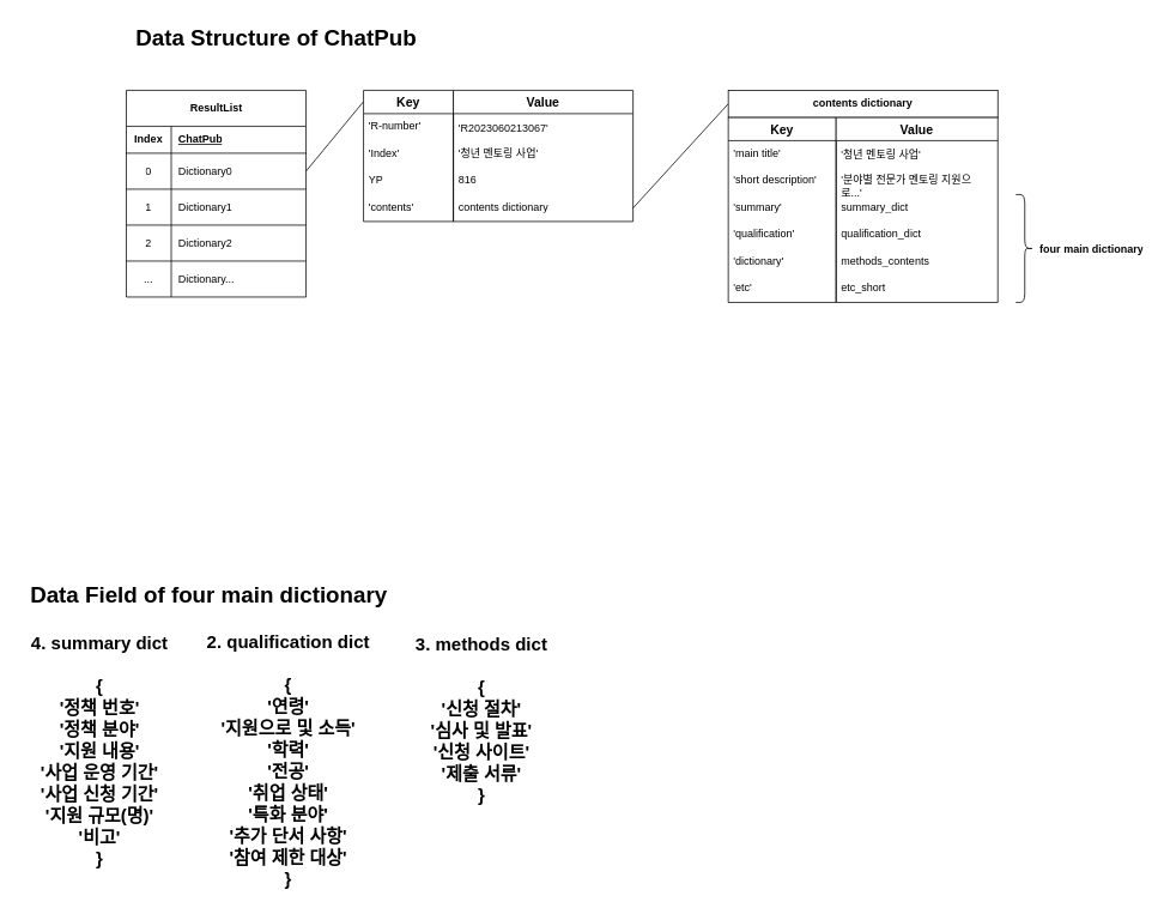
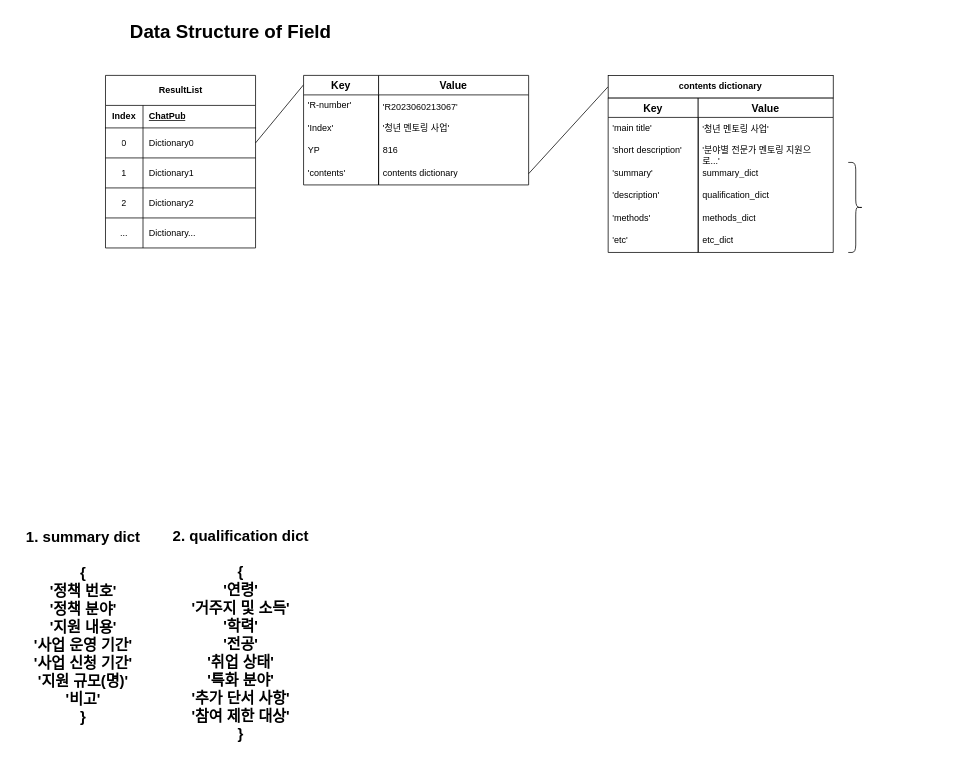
- <mxCell id="50" value="&lt;b&gt;&lt;font style=&quot;font-size: 25px;&quot;&gt;Data Structure of ChatPub&amp;nbsp;&lt;/font&gt;&lt;/b&gt;" style="text;html=1;align=center;verticalAlign=middle;resizable=0;points=[];autosize=1;strokeColor=none;fillColor=none;" parent="1" vertex="1"><mxGeometry x="140" y="20" width="340" height="40" as="geometry" /></mxCell>
+ <mxCell id="50" value="&lt;b&gt;&lt;font style=&quot;font-size: 25px;&quot;&gt;Data Structure of Field&amp;nbsp;&lt;/font&gt;&lt;/b&gt;" style="text;html=1;align=center;verticalAlign=middle;resizable=0;points=[];autosize=1;strokeColor=none;fillColor=none;" parent="1" vertex="1"><mxGeometry x="140" y="20" width="340" height="40" as="geometry" /></mxCell>
- <mxCell id="37" value="'qualification'" style="text;strokeColor=none;fillColor=none;spacingLeft=4;spacingRight=4;overflow=hidden;rotatable=0;points=[[0,0.5],[1,0.5]];portConstraint=eastwest;fontSize=12;whiteSpace=wrap;html=1;" parent="33" vertex="1"><mxGeometry y="116" width="120" height="30" as="geometry" /></mxCell>
+ <mxCell id="37" value="'description'" style="text;strokeColor=none;fillColor=none;spacingLeft=4;spacingRight=4;overflow=hidden;rotatable=0;points=[[0,0.5],[1,0.5]];portConstraint=eastwest;fontSize=12;whiteSpace=wrap;html=1;" parent="33" vertex="1"><mxGeometry y="116" width="120" height="30" as="geometry" /></mxCell>
- <mxCell id="49" value="&lt;b&gt;four main dictionary&lt;/b&gt;" style="text;strokeColor=none;fillColor=none;align=left;verticalAlign=top;spacingLeft=4;spacingRight=4;overflow=hidden;rotatable=0;points=[[0,0.5],[1,0.5]];portConstraint=eastwest;whiteSpace=wrap;html=1;" parent="1" vertex="1"><mxGeometry x="1151" y="263" width="129" height="26" as="geometry" /></mxCell>
- <mxCell id="38" value="'dictionary'" style="text;strokeColor=none;fillColor=none;spacingLeft=4;spacingRight=4;overflow=hidden;rotatable=0;points=[[0,0.5],[1,0.5]];portConstraint=eastwest;fontSize=12;whiteSpace=wrap;html=1;" parent="33" vertex="1"><mxGeometry y="146" width="120" height="30" as="geometry" /></mxCell>
+ <mxCell id="38" value="'methods'" style="text;strokeColor=none;fillColor=none;spacingLeft=4;spacingRight=4;overflow=hidden;rotatable=0;points=[[0,0.5],[1,0.5]];portConstraint=eastwest;fontSize=12;whiteSpace=wrap;html=1;" parent="33" vertex="1"><mxGeometry y="146" width="120" height="30" as="geometry" /></mxCell>
- <mxCell id="45" value="methods_contents" style="text;strokeColor=none;fillColor=none;spacingLeft=4;spacingRight=4;overflow=hidden;rotatable=0;points=[[0,0.5],[1,0.5]];portConstraint=eastwest;fontSize=12;whiteSpace=wrap;html=1;" parent="40" vertex="1"><mxGeometry y="146" width="180" height="30" as="geometry" /></mxCell>
+ <mxCell id="45" value="methods_dict" style="text;strokeColor=none;fillColor=none;spacingLeft=4;spacingRight=4;overflow=hidden;rotatable=0;points=[[0,0.5],[1,0.5]];portConstraint=eastwest;fontSize=12;whiteSpace=wrap;html=1;" parent="40" vertex="1"><mxGeometry y="146" width="180" height="30" as="geometry" /></mxCell>
- <mxCell id="46" value="etc_short" style="text;strokeColor=none;fillColor=none;spacingLeft=4;spacingRight=4;overflow=hidden;rotatable=0;points=[[0,0.5],[1,0.5]];portConstraint=eastwest;fontSize=12;whiteSpace=wrap;html=1;" parent="40" vertex="1"><mxGeometry y="176" width="180" height="30" as="geometry" /></mxCell>
+ <mxCell id="46" value="etc_dict" style="text;strokeColor=none;fillColor=none;spacingLeft=4;spacingRight=4;overflow=hidden;rotatable=0;points=[[0,0.5],[1,0.5]];portConstraint=eastwest;fontSize=12;whiteSpace=wrap;html=1;" parent="40" vertex="1"><mxGeometry y="176" width="180" height="30" as="geometry" /></mxCell>
- <mxCell id="51" value="&lt;b&gt;&lt;font style=&quot;font-size: 25px;&quot;&gt;Data Field of four main dictionary&amp;nbsp;&lt;/font&gt;&lt;/b&gt;" style="text;html=1;align=center;verticalAlign=middle;resizable=0;points=[];autosize=1;strokeColor=none;fillColor=none;" parent="1" vertex="1"><mxGeometry y="640" width="430" height="40" as="geometry" x="20" /></mxCell>
- <mxCell id="54" value="&lt;b&gt;&lt;font style=&quot;font-size: 20px;&quot;&gt;3. methods dict&lt;br&gt;&lt;br&gt;{&lt;br&gt;'신청 절차'&lt;br&gt;'심사 및 발표'&lt;br&gt;'신청 사이트'&lt;br&gt;'제출 서류'&lt;br&gt;}&lt;br&gt;&lt;/font&gt;&lt;/b&gt;" style="text;html=1;align=center;verticalAlign=middle;resizable=0;points=[];autosize=1;strokeColor=none;fillColor=none;" parent="1" vertex="1"><mxGeometry x="450" y="695" width="170" height="210" as="geometry" /></mxCell>
- <mxCell id="52" value="&lt;b&gt;&lt;font style=&quot;font-size: 20px;&quot;&gt;4. summary dict&lt;br&gt;&lt;br&gt;{&lt;br&gt;'정책 번호'&lt;br&gt;'정책 분야'&lt;br&gt;'지원 내용'&lt;br&gt;'사업 운영 기간'&lt;br&gt;'사업 신청 기간'&lt;br&gt;'지원 규모(명)'&lt;br&gt;'비고'&lt;br&gt;}&lt;br&gt;&lt;/font&gt;&lt;/b&gt;" style="text;html=1;align=center;verticalAlign=middle;resizable=0;points=[];autosize=1;strokeColor=none;fillColor=none;" parent="1" vertex="1"><mxGeometry y="695" width="180" height="280" as="geometry" x="20" /></mxCell>
+ <mxCell id="52" value="&lt;b&gt;&lt;font style=&quot;font-size: 20px;&quot;&gt;1. summary dict&lt;br&gt;&lt;br&gt;{&lt;br&gt;'정책 번호'&lt;br&gt;'정책 분야'&lt;br&gt;'지원 내용'&lt;br&gt;'사업 운영 기간'&lt;br&gt;'사업 신청 기간'&lt;br&gt;'지원 규모(명)'&lt;br&gt;'비고'&lt;br&gt;}&lt;br&gt;&lt;/font&gt;&lt;/b&gt;" style="text;html=1;align=center;verticalAlign=middle;resizable=0;points=[];autosize=1;strokeColor=none;fillColor=none;" parent="1" vertex="1"><mxGeometry y="695" width="180" height="280" as="geometry" x="20" /></mxCell>
- <mxCell id="53" value="&lt;b&gt;&lt;font style=&quot;font-size: 20px;&quot;&gt;2. qualification dict&lt;br&gt;&lt;br&gt;{&lt;br&gt;'연령'&lt;br&gt;'지원으로 및 소득'&lt;br&gt;'학력'&lt;br&gt;'전공'&lt;br&gt;'취업 상태'&lt;br&gt;'특화 분야'&lt;br&gt;'추가 단서 사항'&lt;br&gt;'참여 제한 대상'&lt;br&gt;}&lt;br&gt;&lt;/font&gt;&lt;/b&gt;" style="text;html=1;align=center;verticalAlign=middle;resizable=0;points=[];autosize=1;strokeColor=none;fillColor=none;" parent="1" vertex="1"><mxGeometry x="220" y="695" width="200" height="300" as="geometry" /></mxCell>
+ <mxCell id="53" value="&lt;b&gt;&lt;font style=&quot;font-size: 20px;&quot;&gt;2. qualification dict&lt;br&gt;&lt;br&gt;{&lt;br&gt;'연령'&lt;br&gt;'거주지 및 소득'&lt;br&gt;'학력'&lt;br&gt;'전공'&lt;br&gt;'취업 상태'&lt;br&gt;'특화 분야'&lt;br&gt;'추가 단서 사항'&lt;br&gt;'참여 제한 대상'&lt;br&gt;}&lt;br&gt;&lt;/font&gt;&lt;/b&gt;" style="text;html=1;align=center;verticalAlign=middle;resizable=0;points=[];autosize=1;strokeColor=none;fillColor=none;" parent="1" vertex="1"><mxGeometry x="220" y="695" width="200" height="300" as="geometry" /></mxCell>
